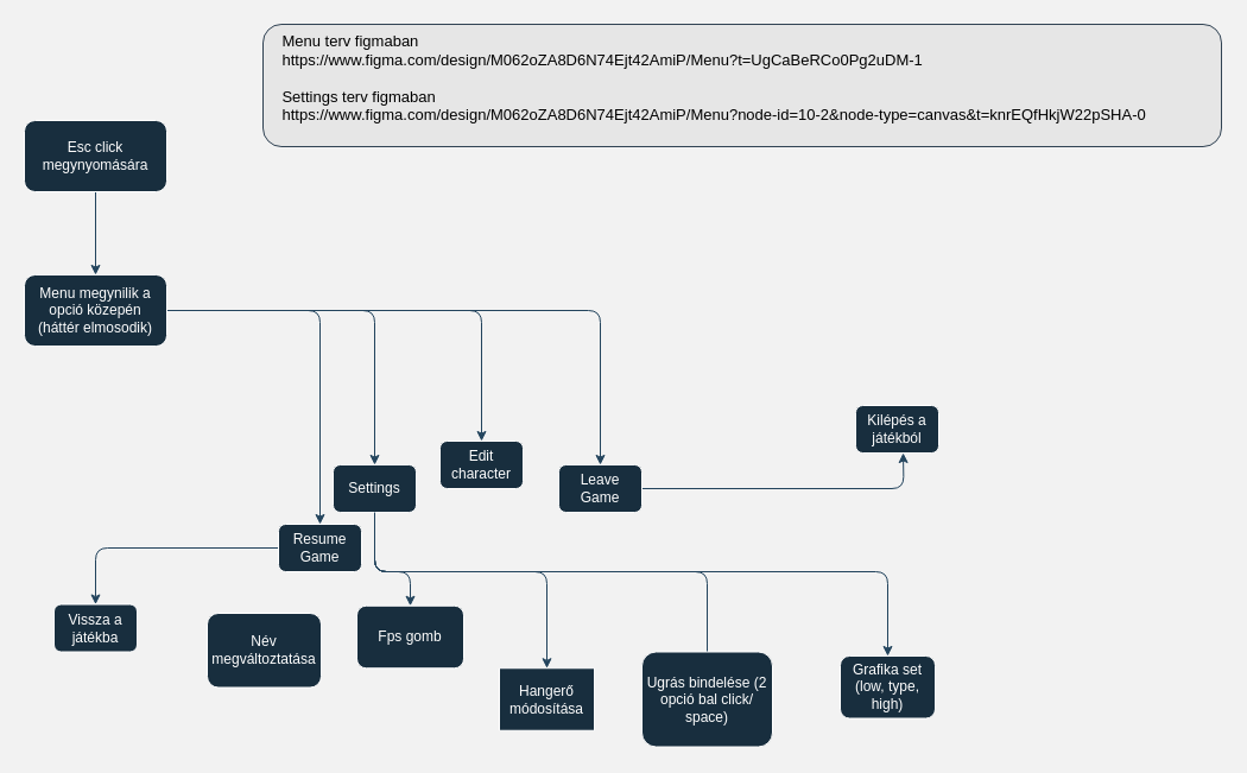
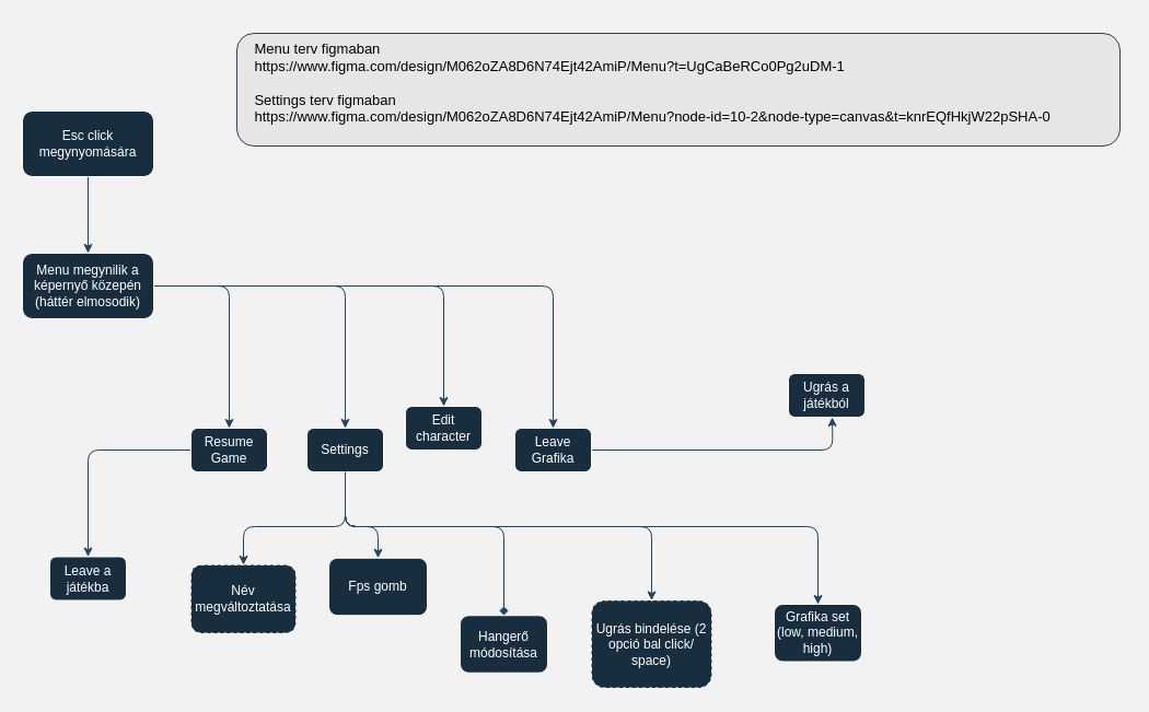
- <mxCell id="25" value="    Menu terv figmaban&#10;    https://www.figma.com/design/M062oZA8D6N74Ejt42AmiP/Menu?t=UgCaBeRCo0Pg2uDM-1&#10;&#10;    Settings terv figmaban&#10;    https://www.figma.com/design/M062oZA8D6N74Ejt42AmiP/Menu?node-id=10-2&amp;node-type=canvas&amp;t=knrEQfHkjW22pSHA-0" style="text;whiteSpace=wrap;fontSize=13;labelBackgroundColor=none;fontColor=#000000;rounded=1;fillColor=#E6E6E6;strokeColor=#314354;" parent="1" vertex="1"><mxGeometry x="221" y="20" width="807" height="103" as="geometry" /></mxCell>
+ <mxCell id="25" value="    Menu terv figmaban&#10;    https://www.figma.com/design/M062oZA8D6N74Ejt42AmiP/Menu?t=UgCaBeRCo0Pg2uDM-1&#10;&#10;    Settings terv figmaban&#10;    https://www.figma.com/design/M062oZA8D6N74Ejt42AmiP/Menu?node-id=10-2&amp;node-type=canvas&amp;t=knrEQfHkjW22pSHA-0" style="text;whiteSpace=wrap;fontSize=13;labelBackgroundColor=none;fontColor=#000000;rounded=1;fillColor=#E6E6E6;strokeColor=#314354;" parent="1" vertex="1"><mxGeometry x="216" y="30" width="807" height="103" as="geometry" /></mxCell>
- <mxCell id="8" value="Menu megynilik a opció közepén&lt;div&gt;(háttér elmosodik)&lt;/div&gt;" style="rounded=1;whiteSpace=wrap;html=1;labelBackgroundColor=none;fillColor=#182E3E;strokeColor=#FFFFFF;fontColor=#FFFFFF;" parent="1" vertex="1"><mxGeometry x="20" y="231" width="120" height="60" as="geometry" /></mxCell>
+ <mxCell id="8" value="Menu megynilik a képernyő közepén&lt;div&gt;(háttér elmosodik)&lt;/div&gt;" style="rounded=1;whiteSpace=wrap;html=1;labelBackgroundColor=none;fillColor=#182E3E;strokeColor=#FFFFFF;fontColor=#FFFFFF;" parent="1" vertex="1"><mxGeometry x="20" y="231" width="120" height="60" as="geometry" /></mxCell>
- <mxCell id="24" value="Kilépés a játékból" style="rounded=1;whiteSpace=wrap;html=1;labelBackgroundColor=none;fillColor=#182E3E;strokeColor=#FFFFFF;fontColor=#FFFFFF;" parent="1" vertex="1"><mxGeometry x="720" y="341" width="70" height="40" as="geometry" /></mxCell>
+ <mxCell id="24" value="Ugrás a játékból" style="rounded=1;whiteSpace=wrap;html=1;labelBackgroundColor=none;fillColor=#182E3E;strokeColor=#FFFFFF;fontColor=#FFFFFF;" parent="1" vertex="1"><mxGeometry x="720" y="341" width="70" height="40" as="geometry" /></mxCell>
- <mxCell id="18" value="Leave Game" style="rounded=1;whiteSpace=wrap;html=1;labelBackgroundColor=none;fillColor=#182E3E;strokeColor=#FFFFFF;fontColor=#FFFFFF;" parent="1" vertex="1"><mxGeometry x="470" y="391" width="70" height="40" as="geometry" /></mxCell>
+ <mxCell id="18" value="Leave Grafika" style="rounded=1;whiteSpace=wrap;html=1;labelBackgroundColor=none;fillColor=#182E3E;strokeColor=#FFFFFF;fontColor=#FFFFFF;" parent="1" vertex="1"><mxGeometry x="470" y="391" width="70" height="40" as="geometry" /></mxCell>
- <mxCell id="16" value="Resume Game" style="rounded=1;whiteSpace=wrap;html=1;labelBackgroundColor=none;fillColor=#182E3E;strokeColor=#FFFFFF;fontColor=#FFFFFF;" parent="1" vertex="1"><mxGeometry x="234" y="441" width="70" height="40" as="geometry" /></mxCell>
+ <mxCell id="16" value="Resume Game" style="rounded=1;whiteSpace=wrap;html=1;labelBackgroundColor=none;fillColor=#182E3E;strokeColor=#FFFFFF;fontColor=#FFFFFF;" parent="1" vertex="1"><mxGeometry x="174" y="391" width="70" height="40" as="geometry" /></mxCell>
+ <mxCell id="12" style="edgeStyle=orthogonalEdgeStyle;rounded=1;orthogonalLoop=1;jettySize=auto;html=1;exitX=0.5;exitY=1;exitDx=0;exitDy=0;entryX=0.5;entryY=0;entryDx=0;entryDy=0;labelBackgroundColor=none;strokeColor=#23445D;fontColor=default;" parent="1" source="13" target="22" edge="1"><mxGeometry relative="1" as="geometry"><Array as="points"><mxPoint x="315" y="481" /><mxPoint x="222" y="481" /></Array></mxGeometry></mxCell>
- <mxCell id="23" value="Vissza a játékba" style="rounded=1;whiteSpace=wrap;html=1;labelBackgroundColor=none;fillColor=#182E3E;strokeColor=#FFFFFF;fontColor=#FFFFFF;" parent="1" vertex="1"><mxGeometry x="45" y="508.5" width="70" height="40" as="geometry" /></mxCell>
+ <mxCell id="23" value="Leave a játékba" style="rounded=1;whiteSpace=wrap;html=1;labelBackgroundColor=none;fillColor=#182E3E;strokeColor=#FFFFFF;fontColor=#FFFFFF;" parent="1" vertex="1"><mxGeometry x="45" y="508.5" width="70" height="40" as="geometry" /></mxCell>
- <mxCell id="11" style="edgeStyle=orthogonalEdgeStyle;rounded=1;orthogonalLoop=1;jettySize=auto;html=1;exitX=0.5;exitY=1;exitDx=0;exitDy=0;entryX=0.5;entryY=0;entryDx=0;entryDy=0;labelBackgroundColor=none;strokeColor=#23445D;fontColor=default;endArrow=none;" parent="1" source="13" target="20" edge="1"><mxGeometry relative="1" as="geometry"><Array as="points"><mxPoint x="315" y="481" /><mxPoint x="595" y="481" /></Array></mxGeometry></mxCell>
+ <mxCell id="11" style="edgeStyle=orthogonalEdgeStyle;rounded=1;orthogonalLoop=1;jettySize=auto;html=1;exitX=0.5;exitY=1;exitDx=0;exitDy=0;entryX=0.5;entryY=0;entryDx=0;entryDy=0;labelBackgroundColor=none;strokeColor=#23445D;fontColor=default;" parent="1" source="13" target="20" edge="1"><mxGeometry relative="1" as="geometry"><Array as="points"><mxPoint x="315" y="481" /><mxPoint x="595" y="481" /></Array></mxGeometry></mxCell>
- <mxCell id="22" value="Név megváltoztatása" style="rounded=1;whiteSpace=wrap;html=1;labelBackgroundColor=none;fillColor=#182E3E;strokeColor=#FFFFFF;fontColor=#FFFFFF;" parent="1" vertex="1"><mxGeometry x="174" y="516" width="96" height="62.5" as="geometry" /></mxCell>
+ <mxCell id="22" value="Név megváltoztatása" style="rounded=1;whiteSpace=wrap;html=1;labelBackgroundColor=none;fillColor=#182E3E;strokeColor=#FFFFFF;fontColor=#FFFFFF;dashed=1;" parent="1" vertex="1"><mxGeometry x="174" y="516" width="96" height="62.5" as="geometry" /></mxCell>
- <mxCell id="10" style="edgeStyle=orthogonalEdgeStyle;rounded=1;orthogonalLoop=1;jettySize=auto;html=1;exitX=0.5;exitY=1;exitDx=0;exitDy=0;entryX=0.5;entryY=0;entryDx=0;entryDy=0;labelBackgroundColor=none;strokeColor=#23445D;fontColor=default;" parent="1" source="13" target="19" edge="1"><mxGeometry relative="1" as="geometry"><Array as="points"><mxPoint x="315" y="481" /><mxPoint x="460" y="481" /></Array></mxGeometry></mxCell>
+ <mxCell id="10" style="edgeStyle=orthogonalEdgeStyle;rounded=1;orthogonalLoop=1;jettySize=auto;html=1;exitX=0.5;exitY=1;exitDx=0;exitDy=0;entryX=0.5;entryY=0;entryDx=0;entryDy=0;labelBackgroundColor=none;strokeColor=#23445D;fontColor=default;endArrow=diamond;" parent="1" source="13" target="19" edge="1"><mxGeometry relative="1" as="geometry"><Array as="points"><mxPoint x="315" y="481" /><mxPoint x="460" y="481" /></Array></mxGeometry></mxCell>
- <mxCell id="26" value="Grafika set (low, type, high)" style="rounded=1;whiteSpace=wrap;html=1;labelBackgroundColor=none;fillColor=#182E3E;strokeColor=#FFFFFF;fontColor=#FFFFFF;" parent="1" vertex="1"><mxGeometry x="707" y="552" width="80" height="52.5" as="geometry" /></mxCell>
+ <mxCell id="26" value="Grafika set (low, medium, high)" style="rounded=1;whiteSpace=wrap;html=1;labelBackgroundColor=none;fillColor=#182E3E;strokeColor=#FFFFFF;fontColor=#FFFFFF;" parent="1" vertex="1"><mxGeometry x="707" y="552" width="80" height="52.5" as="geometry" /></mxCell>
- <mxCell id="19" value="Hangerő módosítása" style="whiteSpace=wrap;html=1;labelBackgroundColor=none;fillColor=#182E3E;strokeColor=#FFFFFF;fontColor=#FFFFFF;rounded=0;" parent="1" vertex="1"><mxGeometry x="420" y="562.25" width="80" height="52.5" as="geometry" /></mxCell>
+ <mxCell id="19" value="Hangerő módosítása" style="rounded=1;whiteSpace=wrap;html=1;labelBackgroundColor=none;fillColor=#182E3E;strokeColor=#FFFFFF;fontColor=#FFFFFF;" parent="1" vertex="1"><mxGeometry x="420" y="562.25" width="80" height="52.5" as="geometry" /></mxCell>
- <mxCell id="20" value="Ugrás bindelése (2 opció bal click/ space)" style="rounded=1;whiteSpace=wrap;html=1;labelBackgroundColor=none;fillColor=#182E3E;strokeColor=#FFFFFF;fontColor=#FFFFFF;" parent="1" vertex="1"><mxGeometry x="540" y="548.5" width="110" height="80" as="geometry" /></mxCell>
+ <mxCell id="20" value="Ugrás bindelése (2 opció bal click/ space)" style="rounded=1;whiteSpace=wrap;html=1;labelBackgroundColor=none;fillColor=#182E3E;strokeColor=#FFFFFF;fontColor=#FFFFFF;dashed=1;" parent="1" vertex="1"><mxGeometry x="540" y="548.5" width="110" height="80" as="geometry" /></mxCell>
